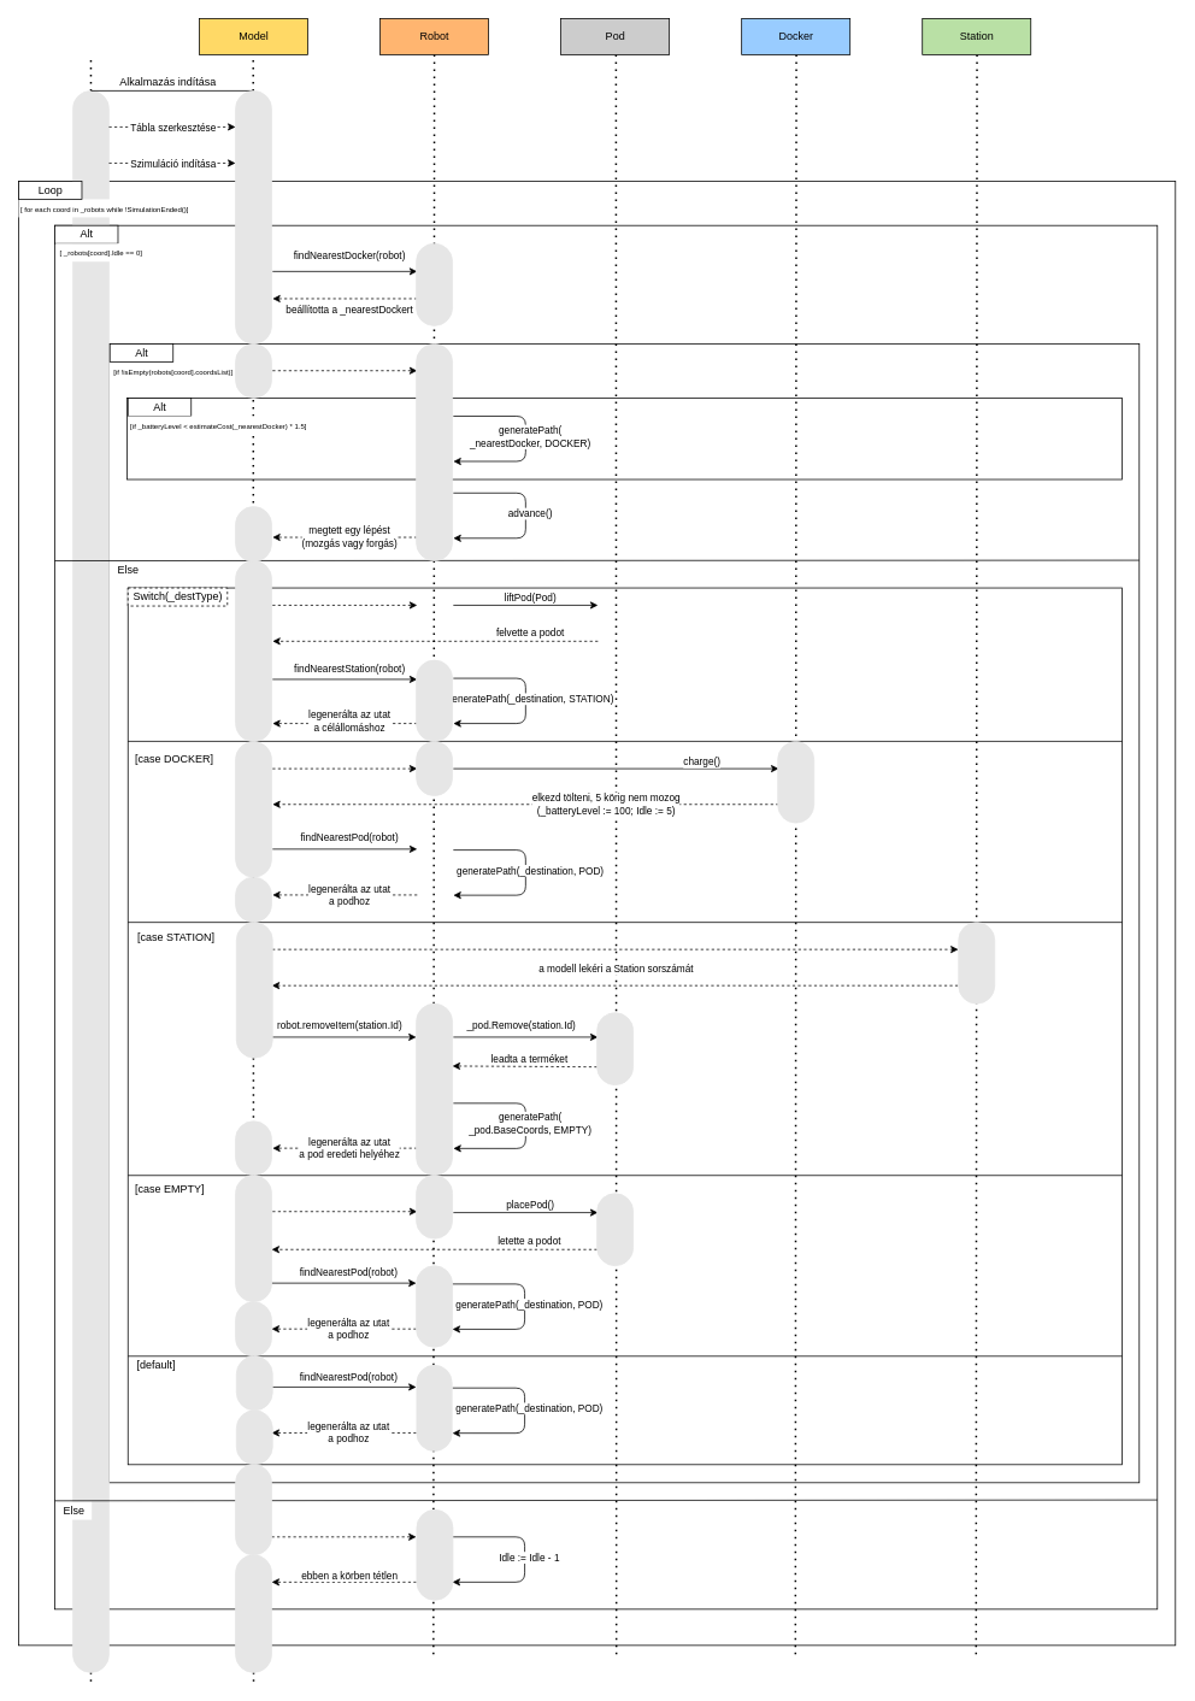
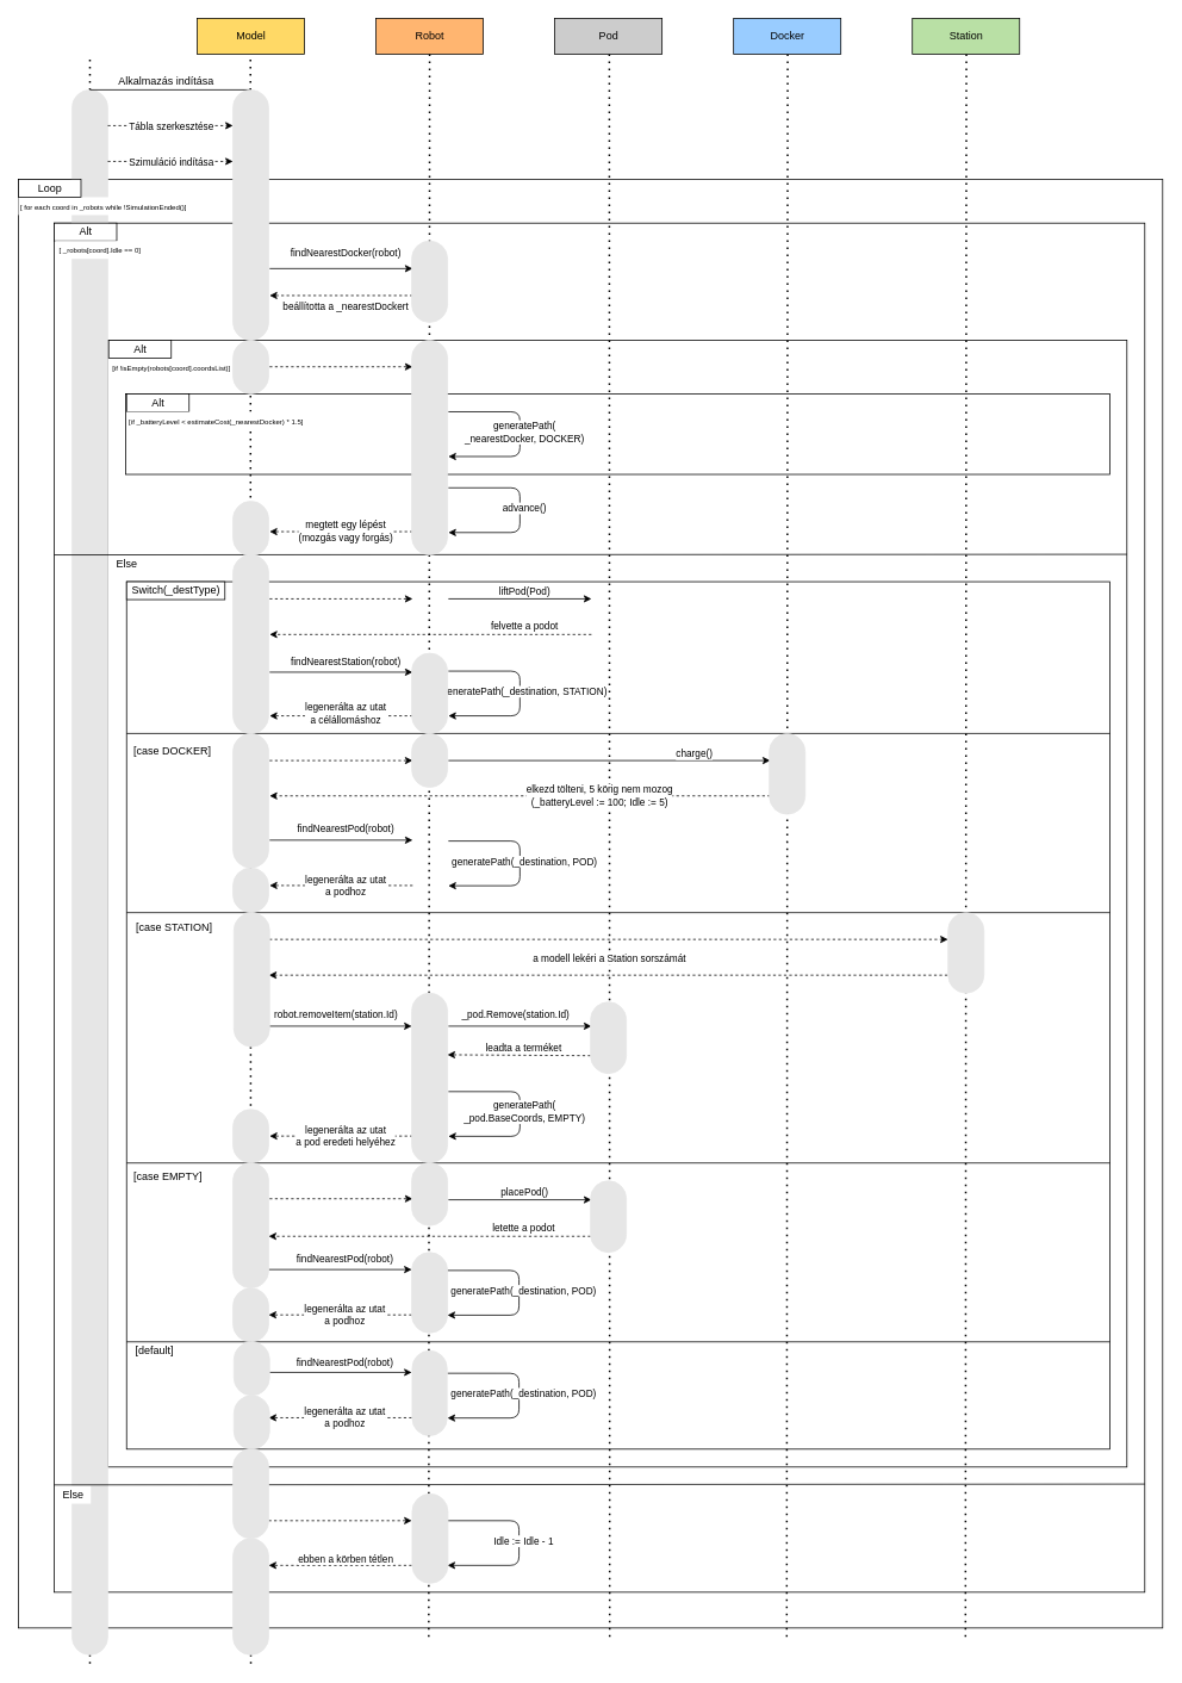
- <mxCell id="37" value="Switch(_destType)" style="html=1;shadow=0;strokeColor=#000000;fillColor=#FFFFFF;dashed=1;" vertex="1" parent="1"><mxGeometry x="141" y="650" width="110" height="20" as="geometry" /></mxCell>
+ <mxCell id="37" value="Switch(_destType)" style="html=1;shadow=0;strokeColor=#000000;fillColor=#FFFFFF;" vertex="1" parent="1"><mxGeometry x="141" y="650" width="110" height="20" as="geometry" /></mxCell>
